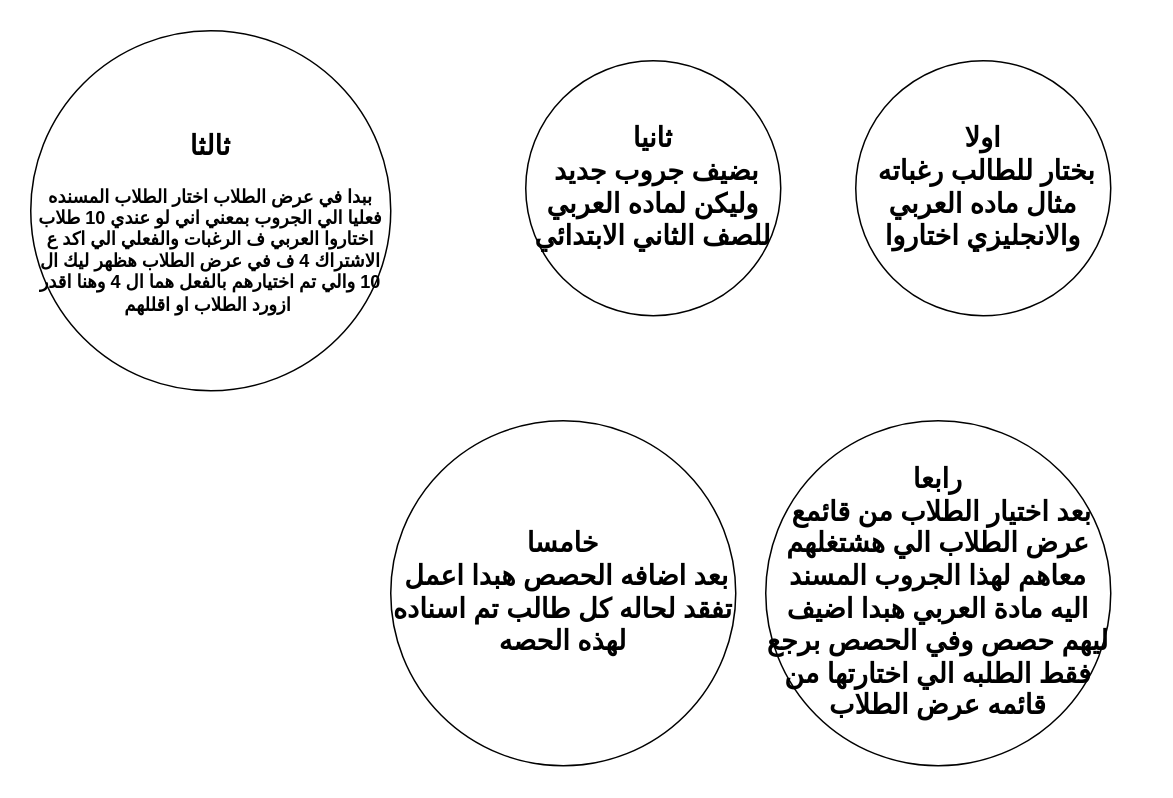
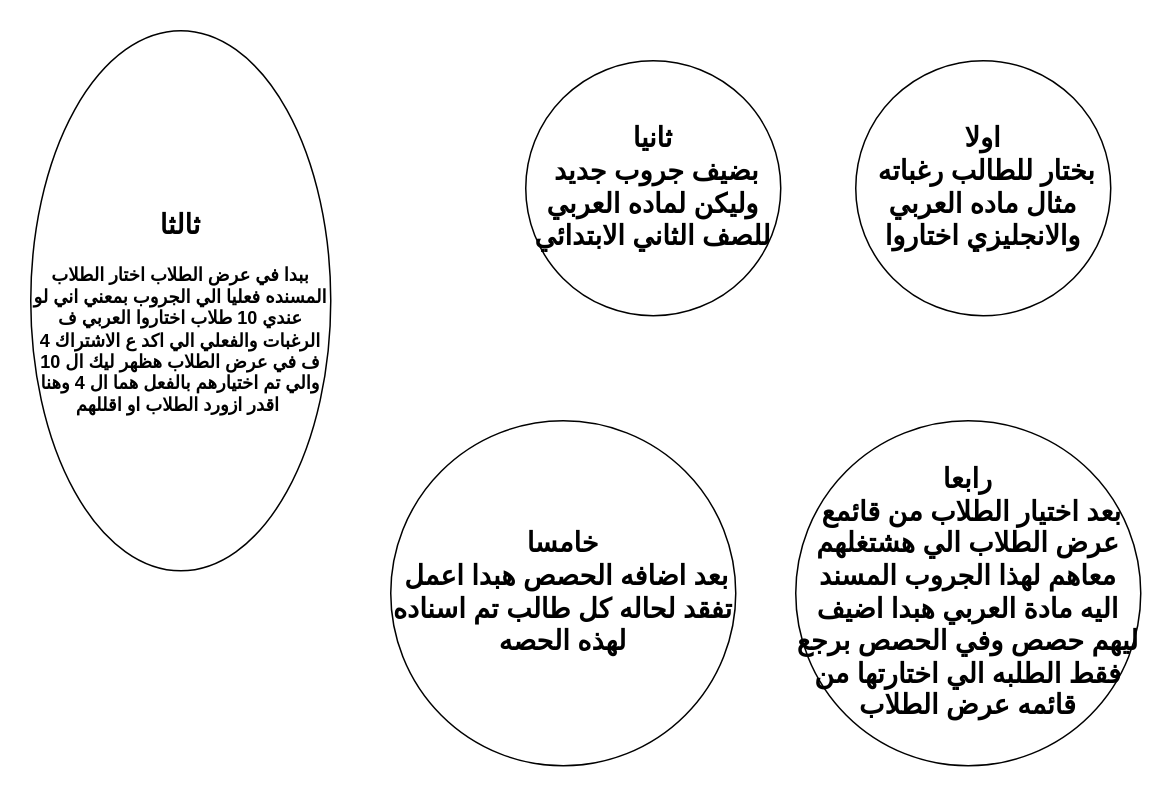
- <mxCell id="4" value="&lt;h4&gt;&lt;/h4&gt;&lt;h2&gt;ثالثا &lt;/h2&gt;&lt;b&gt;ببدا في عرض الطلاب اختار الطلاب المسنده فعليا الي الجروب بمعني اني لو عندي 10 طلاب اختاروا العربي ف الرغبات والفعلي الي اكد ع الاشتراك 4 ف في عرض الطلاب هظهر ليك ال 10 والي تم اختيارهم بالفعل هما ال 4 وهنا اقدر ازورد الطلاب او اقللهم&amp;nbsp;&lt;/b&gt;" style="ellipse;whiteSpace=wrap;html=1;gradientColor=none;" vertex="1" parent="1"><mxGeometry x="20" y="20" width="240" height="240" as="geometry" /></mxCell>
+ <mxCell id="4" value="&lt;h4&gt;&lt;/h4&gt;&lt;h2&gt;ثالثا &lt;/h2&gt;&lt;b&gt;ببدا في عرض الطلاب اختار الطلاب المسنده فعليا الي الجروب بمعني اني لو عندي 10 طلاب اختاروا العربي ف الرغبات والفعلي الي اكد ع الاشتراك 4 ف في عرض الطلاب هظهر ليك ال 10 والي تم اختيارهم بالفعل هما ال 4 وهنا اقدر ازورد الطلاب او اقللهم&amp;nbsp;&lt;/b&gt;" style="ellipse;whiteSpace=wrap;html=1;gradientColor=none;" vertex="1" parent="1"><mxGeometry x="20" y="20" width="200" height="360" as="geometry" /></mxCell>
- <mxCell id="5" value="&lt;h2&gt;رابعا&lt;br&gt;&amp;nbsp;بعد اختيار الطلاب من قائمع عرض الطلاب الي هشتغلهم معاهم لهذا الجروب المسند اليه مادة العربي هبدا اضيف ليهم حصص وفي الحصص برجع فقط الطلبه الي اختارتها من قائمه عرض الطلاب&lt;/h2&gt;" style="ellipse;whiteSpace=wrap;html=1;gradientColor=none;" vertex="1" parent="1"><mxGeometry x="510" y="280" width="230" height="230" as="geometry" /></mxCell>
+ <mxCell id="5" value="&lt;h2&gt;رابعا&lt;br&gt;&amp;nbsp;بعد اختيار الطلاب من قائمع عرض الطلاب الي هشتغلهم معاهم لهذا الجروب المسند اليه مادة العربي هبدا اضيف ليهم حصص وفي الحصص برجع فقط الطلبه الي اختارتها من قائمه عرض الطلاب&lt;/h2&gt;" style="ellipse;whiteSpace=wrap;html=1;gradientColor=none;" vertex="1" parent="1"><mxGeometry x="530" y="280" width="230" height="230" as="geometry" /></mxCell>
